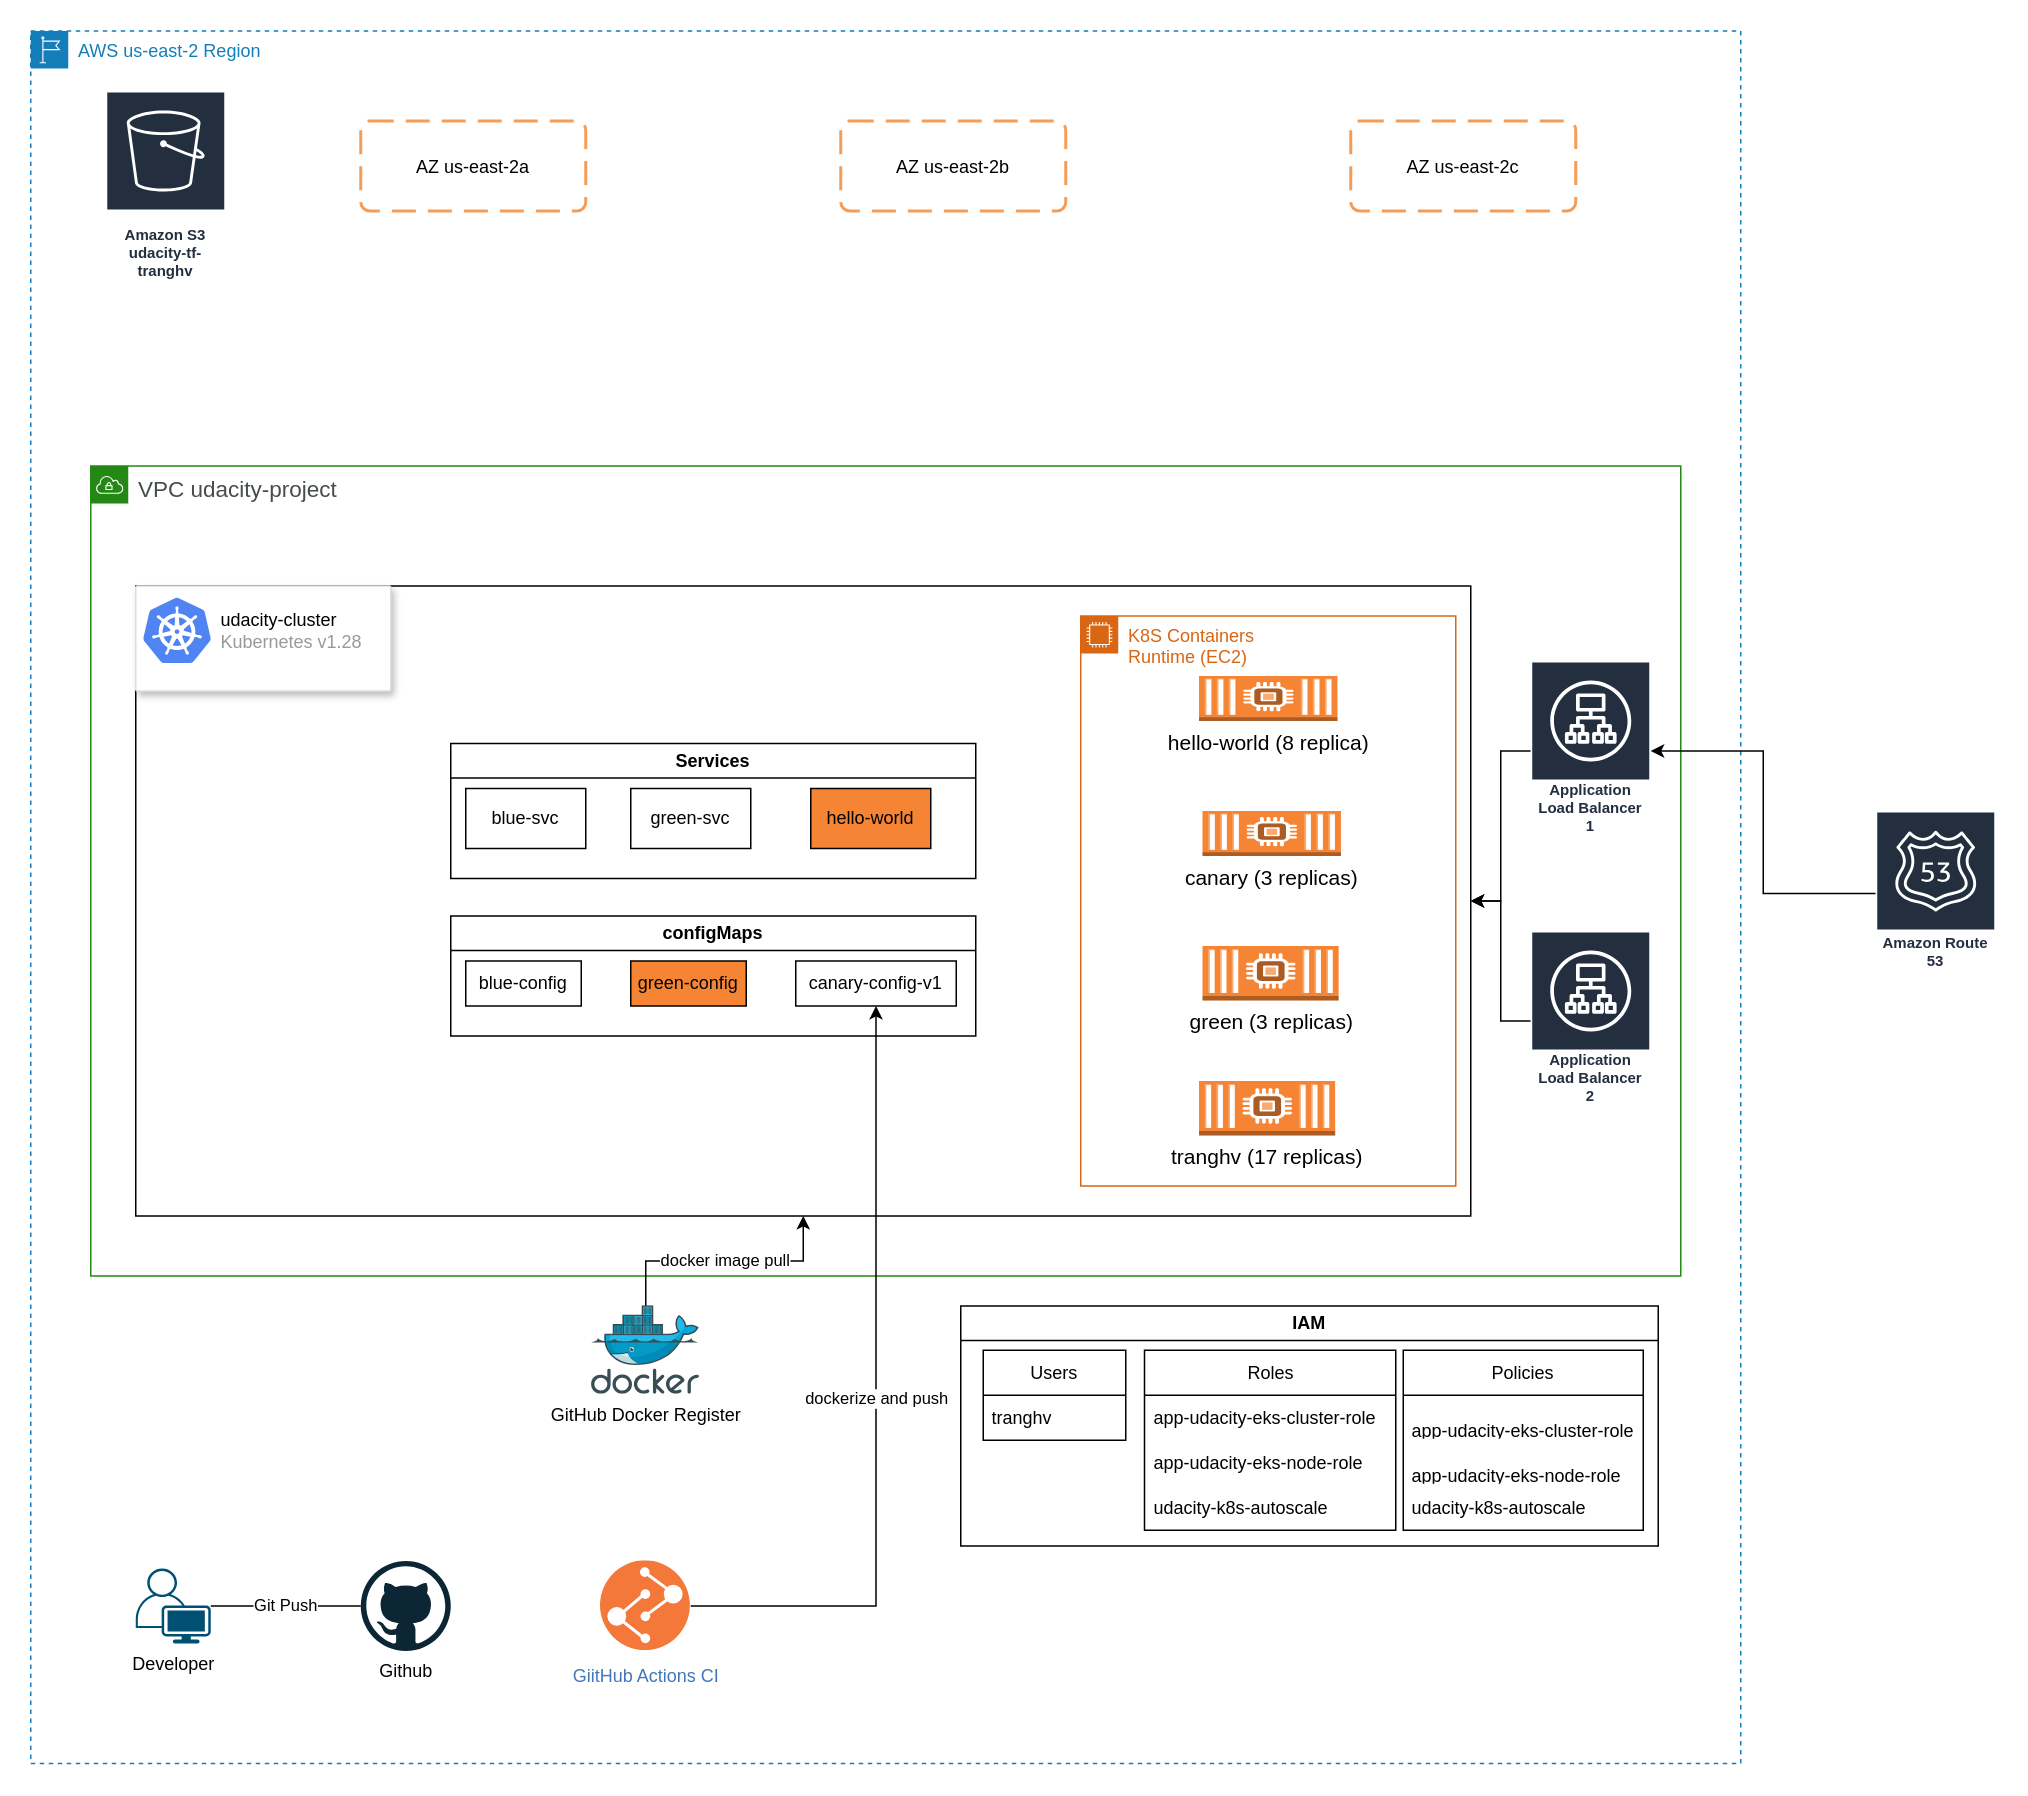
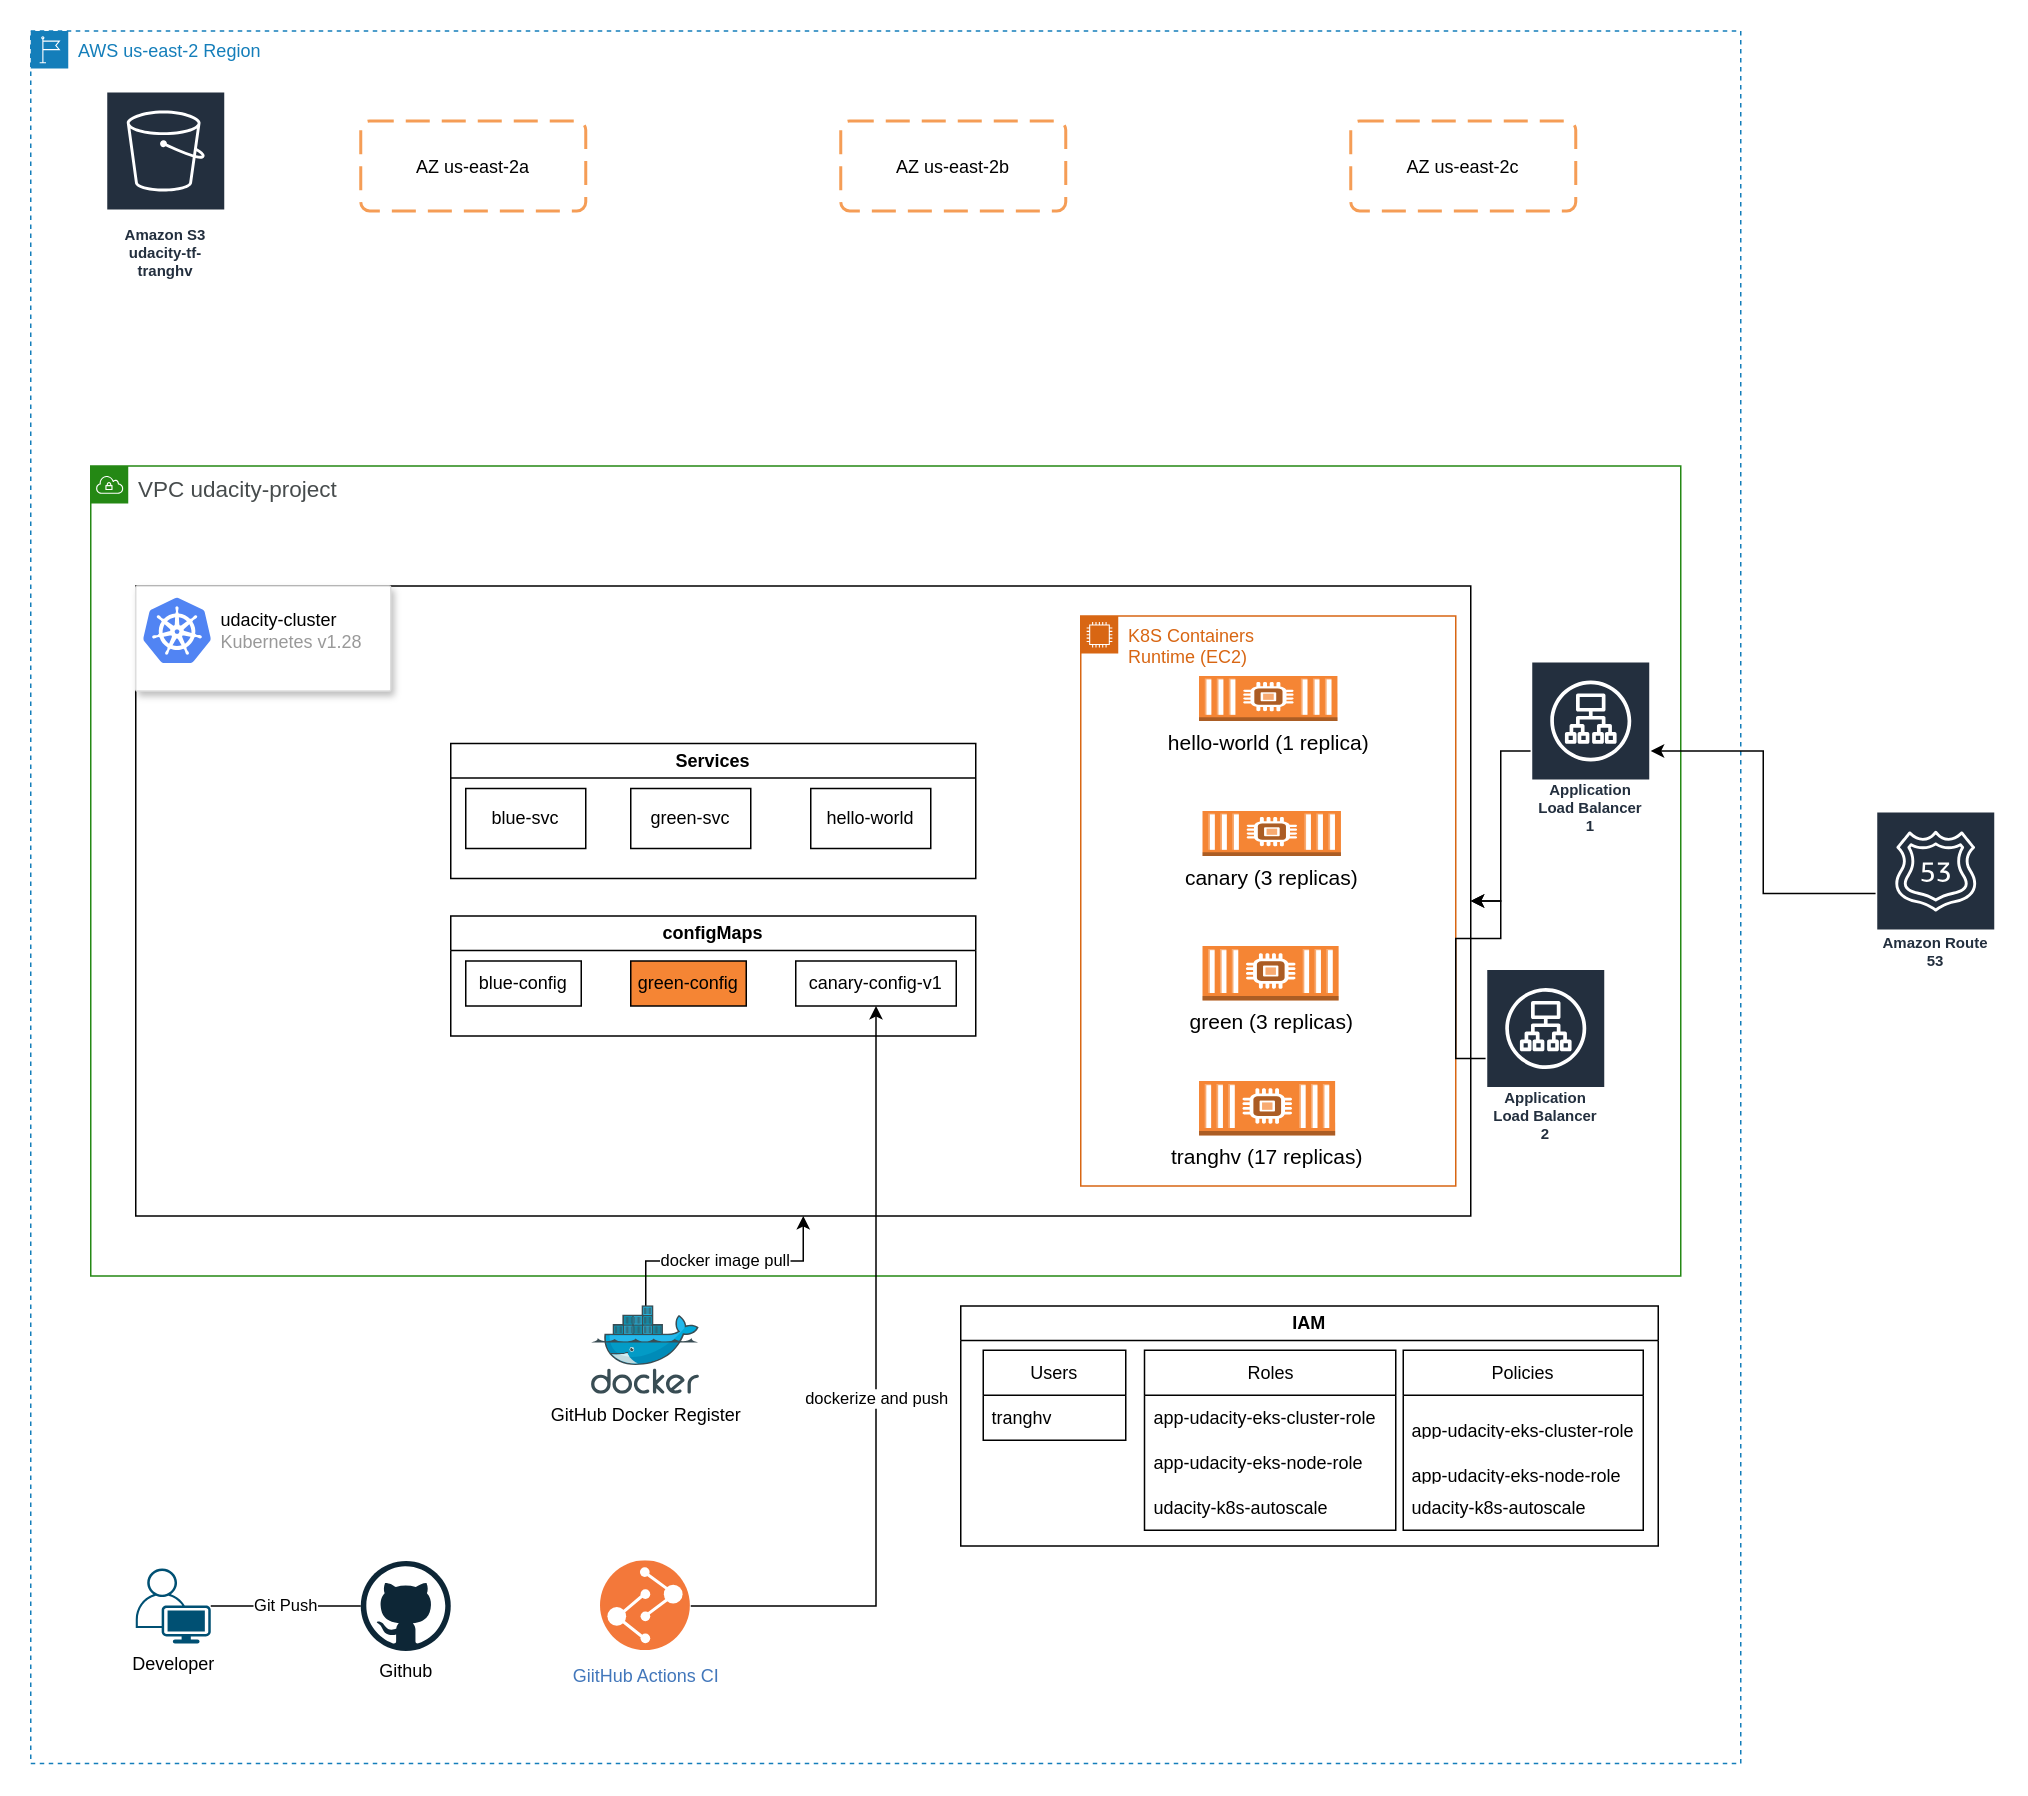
- <mxCell id="11" value="&lt;div style=&quot;font-size: 14px;&quot;&gt;hello-&lt;span style=&quot;background-color: initial; font-size: 14px;&quot;&gt;world (&lt;/span&gt;&lt;span style=&quot;background-color: initial; font-size: 14px;&quot;&gt;8 replica)&lt;/span&gt;&lt;/div&gt;" style="outlineConnect=0;dashed=0;verticalLabelPosition=bottom;verticalAlign=top;align=center;html=1;shape=mxgraph.aws3.ec2_compute_container_2;fillColor=#F58534;gradientColor=none;fontSize=14;" vertex="1" parent="4"><mxGeometry x="738.85" y="140" width="92.31" height="30" as="geometry" /></mxCell>
+ <mxCell id="11" value="&lt;div style=&quot;font-size: 14px;&quot;&gt;hello-&lt;span style=&quot;background-color: initial; font-size: 14px;&quot;&gt;world (&lt;/span&gt;&lt;span style=&quot;background-color: initial; font-size: 14px;&quot;&gt;1 replica)&lt;/span&gt;&lt;/div&gt;" style="outlineConnect=0;dashed=0;verticalLabelPosition=bottom;verticalAlign=top;align=center;html=1;shape=mxgraph.aws3.ec2_compute_container_2;fillColor=#F58534;gradientColor=none;fontSize=14;" vertex="1" parent="4"><mxGeometry x="738.85" y="140" width="92.31" height="30" as="geometry" /></mxCell>
- <mxCell id="22" value="hello-world" style="rounded=0;whiteSpace=wrap;html=1;fillColor=#f58534;" vertex="1" parent="19"><mxGeometry x="240" y="30" width="80" height="40" as="geometry" /></mxCell>
+ <mxCell id="22" value="hello-world" style="rounded=0;whiteSpace=wrap;html=1;" vertex="1" parent="19"><mxGeometry x="240" y="30" width="80" height="40" as="geometry" /></mxCell>
- <mxCell id="24" value="Application Load Balancer 2" style="sketch=0;outlineConnect=0;fontColor=#232F3E;gradientColor=none;strokeColor=#ffffff;fillColor=#232F3E;dashed=0;verticalLabelPosition=middle;verticalAlign=bottom;align=center;html=1;whiteSpace=wrap;fontSize=10;fontStyle=1;spacing=3;shape=mxgraph.aws4.productIcon;prIcon=mxgraph.aws4.application_load_balancer;" vertex="1" parent="4"><mxGeometry x="960" y="310" width="80" height="120" as="geometry" /></mxCell>
+ <mxCell id="24" value="Application Load Balancer 2" style="sketch=0;outlineConnect=0;fontColor=#232F3E;gradientColor=none;strokeColor=#ffffff;fillColor=#232F3E;dashed=0;verticalLabelPosition=middle;verticalAlign=bottom;align=center;html=1;whiteSpace=wrap;fontSize=10;fontStyle=1;spacing=3;shape=mxgraph.aws4.productIcon;prIcon=mxgraph.aws4.application_load_balancer;" vertex="1" parent="4"><mxGeometry x="930" y="335" width="80" height="120" as="geometry" /></mxCell>
